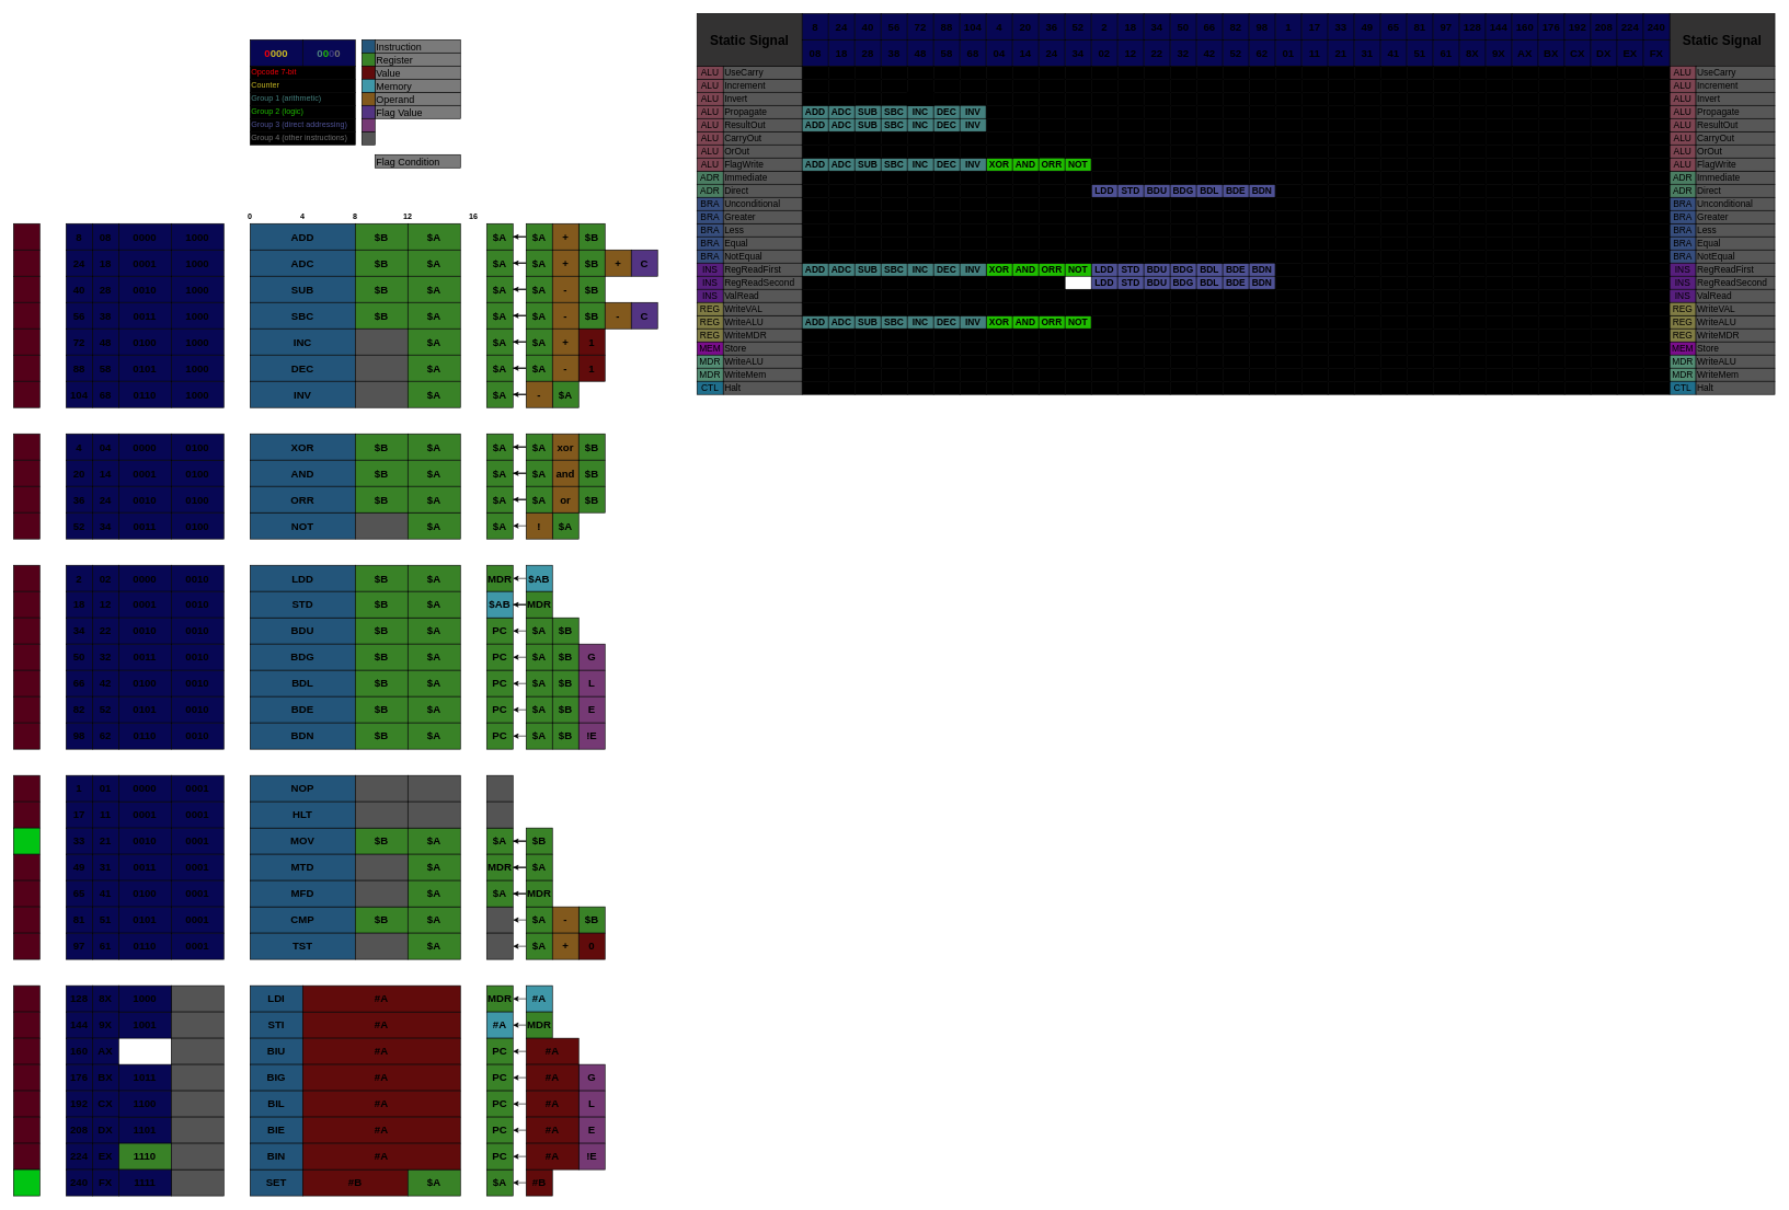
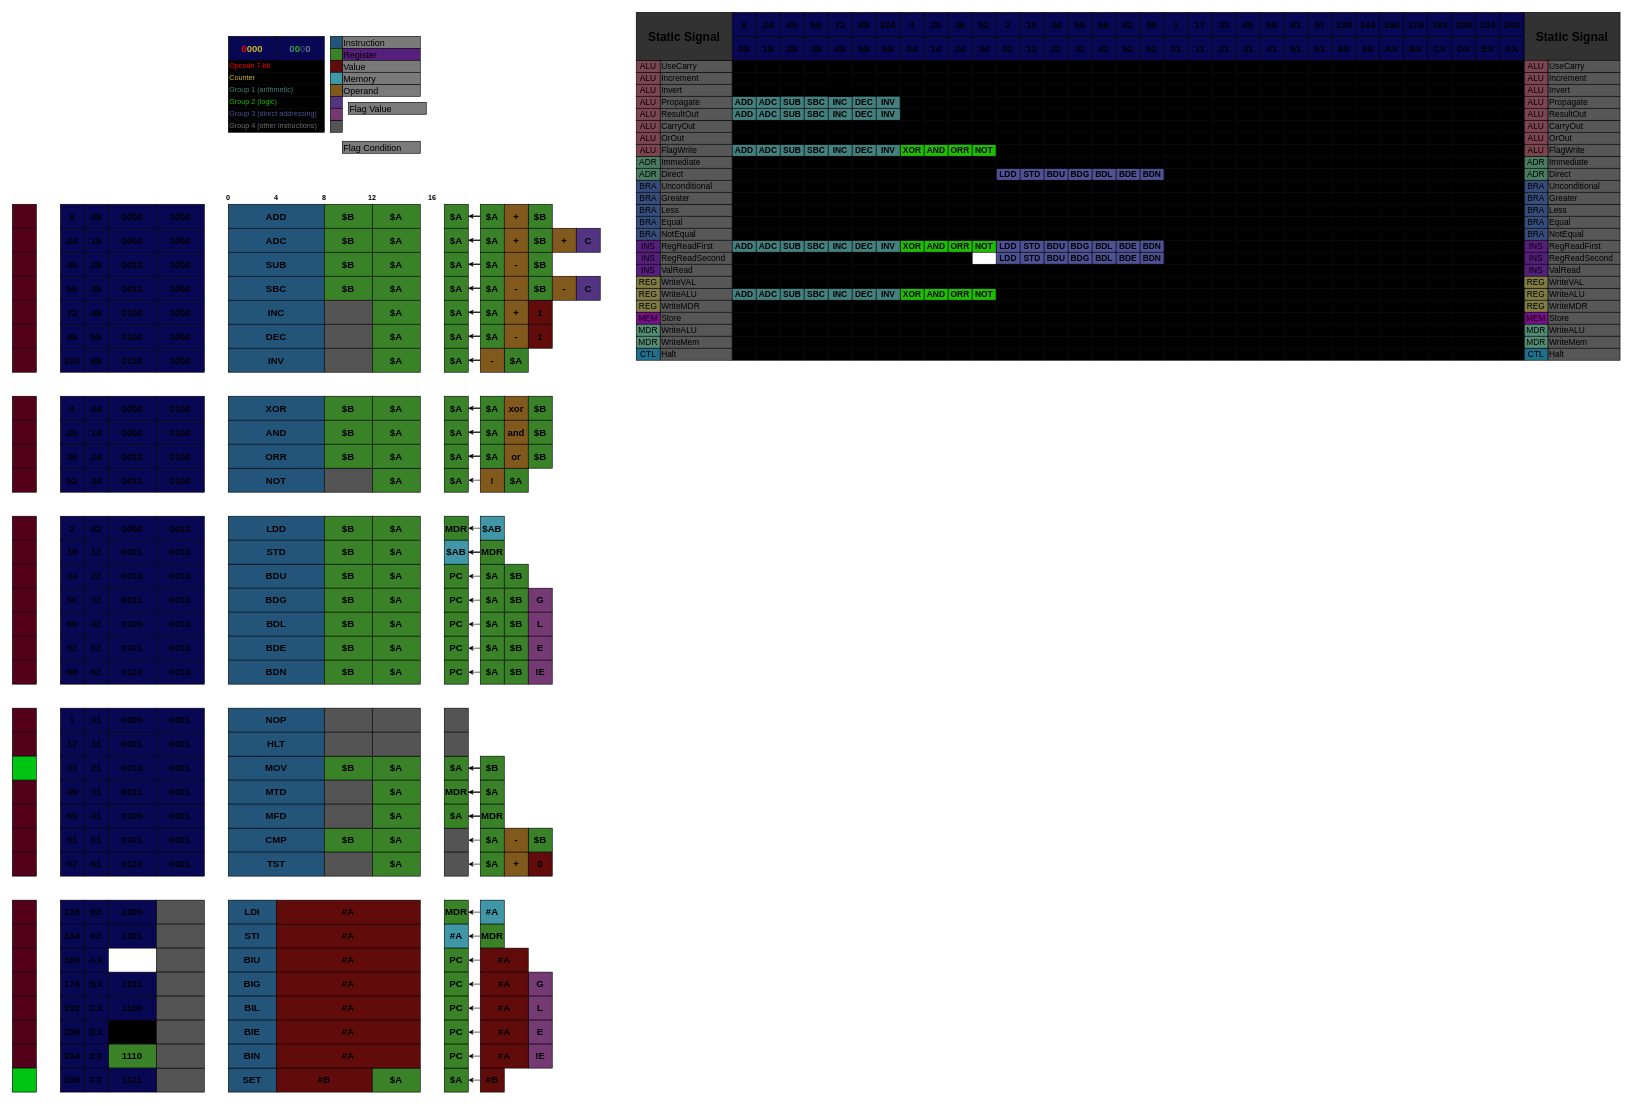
- <mxCell id="42" value="Register" style="rounded=0;whiteSpace=wrap;html=1;fontStyle=0;fontSize=15;fillColor=#7A7A7A;align=left;" parent="1" vertex="1"><mxGeometry x="570" y="80" width="130" height="20" as="geometry" /></mxCell>
+ <mxCell id="42" value="Register" style="rounded=0;whiteSpace=wrap;html=1;fontStyle=0;fontSize=15;fillColor=#571f7d;align=left;" parent="1" vertex="1"><mxGeometry x="570" y="80" width="130" height="20" as="geometry" /></mxCell>
- <mxCell id="45" value="Flag Value" style="rounded=0;whiteSpace=wrap;html=1;fontStyle=0;fontSize=15;fillColor=#7A7A7A;align=left;" parent="1" vertex="1"><mxGeometry x="570" y="160" width="130" height="20" as="geometry" /></mxCell>
+ <mxCell id="45" value="Flag Value" style="rounded=0;whiteSpace=wrap;html=1;fontStyle=0;fontSize=15;fillColor=#7A7A7A;align=left;" parent="1" vertex="1"><mxGeometry x="580" y="170" width="130" height="20" as="geometry" /></mxCell>
- <mxCell id="439" value="1101" style="rounded=0;whiteSpace=wrap;html=1;fontStyle=1;fontSize=16;fillColor=#070754;" parent="1" vertex="1"><mxGeometry x="180" y="1700" width="80" height="40" as="geometry" /></mxCell>
+ <mxCell id="439" value="1101" style="rounded=0;whiteSpace=wrap;html=1;fontStyle=1;fontSize=16;fillColor=#000000;" parent="1" vertex="1"><mxGeometry x="180" y="1700" width="80" height="40" as="geometry" /></mxCell>
